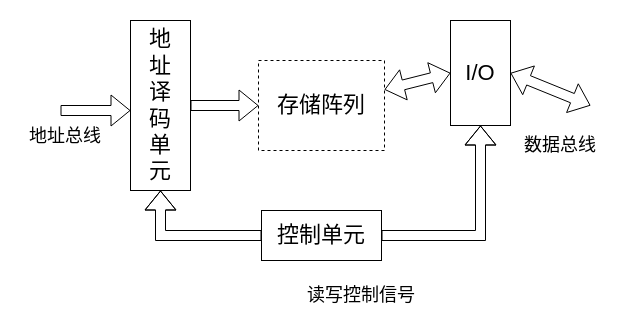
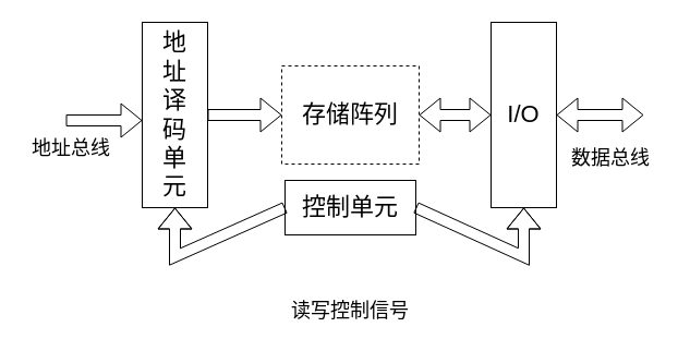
- <mxCell id="5" value="&lt;font style=&quot;font-size: 22px;&quot;&gt;I/O&lt;/font&gt;" style="rounded=0;whiteSpace=wrap;html=1;" vertex="1" parent="1"><mxGeometry x="450" y="20" width="60" height="105" as="geometry" /></mxCell>
+ <mxCell id="5" value="&lt;font style=&quot;font-size: 22px;&quot;&gt;I/O&lt;/font&gt;" style="rounded=0;whiteSpace=wrap;html=1;" vertex="1" parent="1"><mxGeometry x="450" y="20" width="60" height="170" as="geometry" /></mxCell>
- <mxCell id="6" value="控制单元" style="rounded=0;whiteSpace=wrap;html=1;fontSize=22;" vertex="1" parent="1"><mxGeometry x="261" y="210" width="120" height="50" as="geometry" /></mxCell>
+ <mxCell id="6" value="控制单元" style="rounded=0;whiteSpace=wrap;html=1;fontSize=22;" vertex="1" parent="1"><mxGeometry x="261" y="165" width="120" height="50" as="geometry" /></mxCell>
- <mxCell id="15" value="读写控制信号" style="text;html=1;strokeColor=none;fillColor=none;align=center;verticalAlign=middle;whiteSpace=wrap;rounded=0;fontSize=18;" vertex="1" parent="1"><mxGeometry x="306" y="280" width="110" height="30" as="geometry" /></mxCell>
+ <mxCell id="15" value="读写控制信号" style="text;html=1;strokeColor=none;fillColor=none;align=center;verticalAlign=middle;whiteSpace=wrap;rounded=0;fontSize=18;" vertex="1" parent="1"><mxGeometry x="266" y="270" width="110" height="30" as="geometry" /></mxCell>
